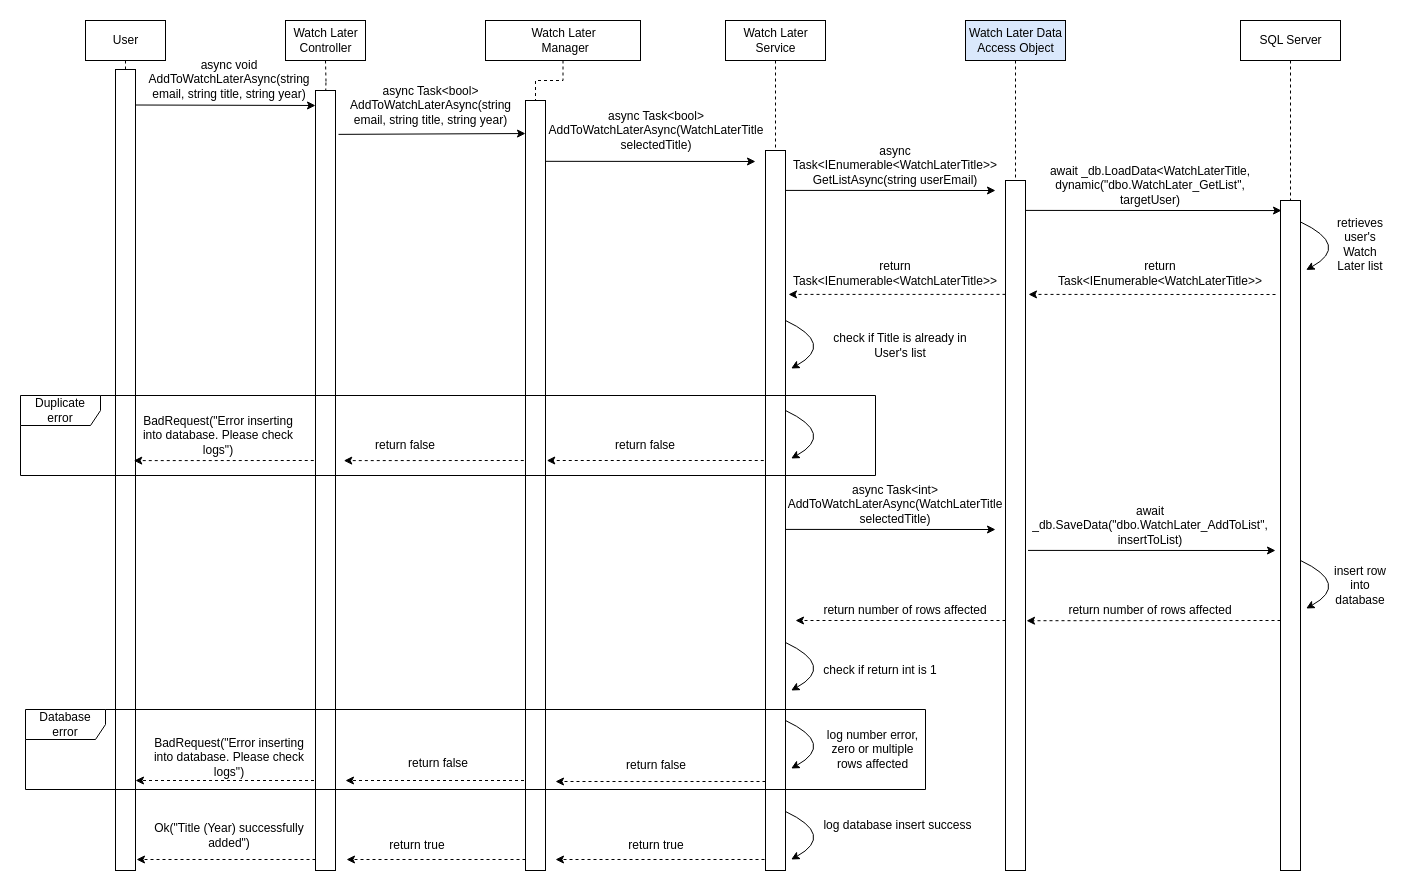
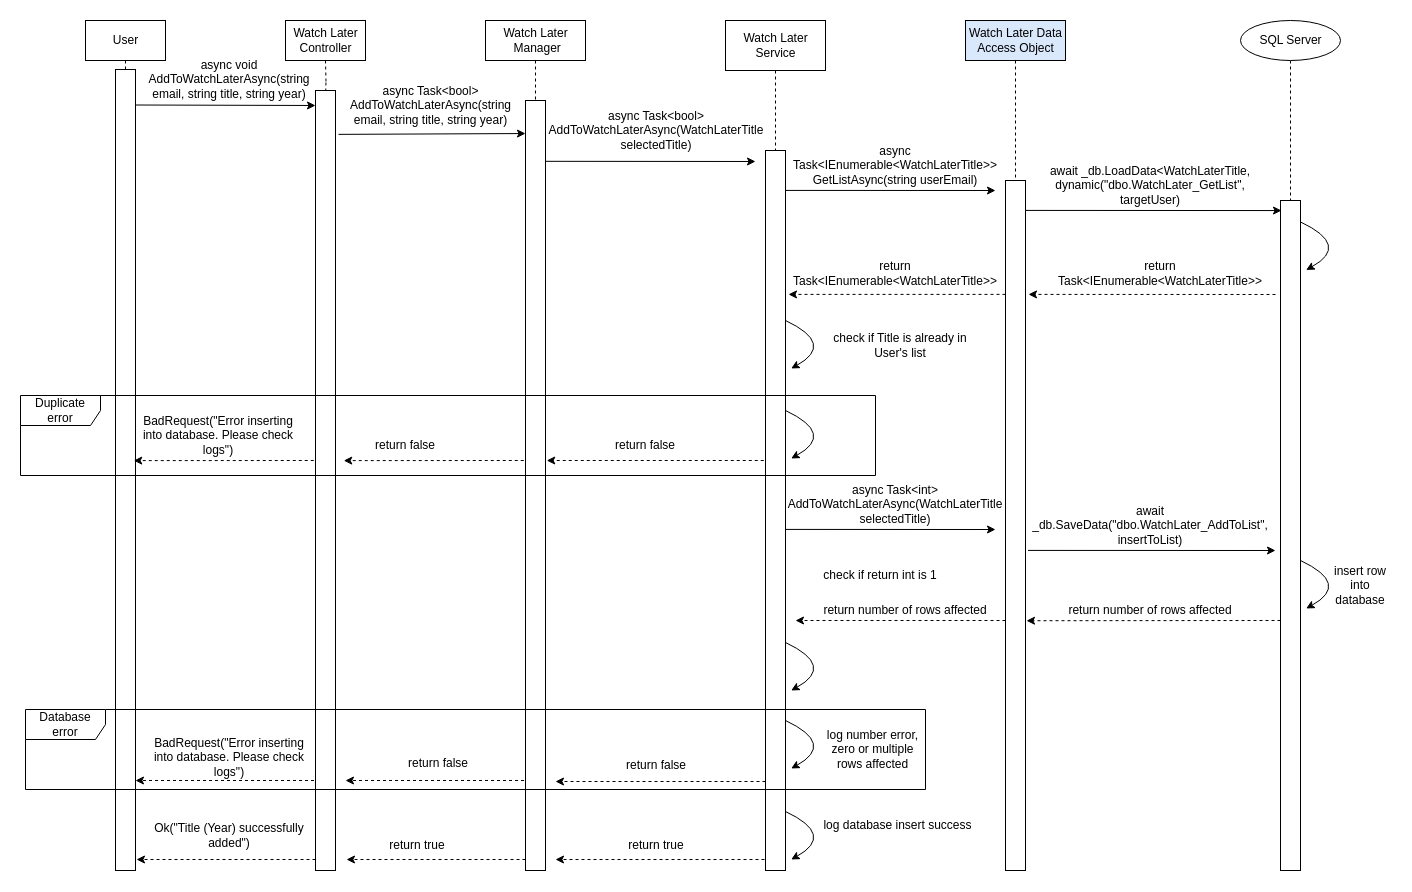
- <mxCell id="5" value="&lt;div&gt;Watch Later&lt;/div&gt;&lt;div&gt;&amp;nbsp;Manager&lt;/div&gt;" style="html=1;" parent="1" vertex="1"><mxGeometry x="485" y="20" width="155" height="40" as="geometry" /></mxCell>
+ <mxCell id="5" value="&lt;div&gt;Watch Later&lt;/div&gt;&lt;div&gt;&amp;nbsp;Manager&lt;/div&gt;" style="html=1;" parent="1" vertex="1"><mxGeometry x="485" y="20" width="100" height="40" as="geometry" /></mxCell>
- <mxCell id="10" value="&lt;div&gt;Watch Later&lt;br&gt;&lt;/div&gt;&lt;div&gt;Service&lt;br&gt;&lt;/div&gt;" style="html=1;" parent="1" vertex="1"><mxGeometry x="725" y="20" width="100" height="40" as="geometry" /></mxCell>
+ <mxCell id="10" value="&lt;div&gt;Watch Later&lt;br&gt;&lt;/div&gt;&lt;div&gt;Service&lt;br&gt;&lt;/div&gt;" style="html=1;" parent="1" vertex="1"><mxGeometry x="725" y="20" width="100" height="50" as="geometry" /></mxCell>
- <mxCell id="20" value="SQL Server" style="html=1;" parent="1" vertex="1"><mxGeometry x="1240" y="20" width="100" height="40" as="geometry" /></mxCell>
+ <mxCell id="20" value="SQL Server" style="ellipse;html=1;" parent="1" vertex="1"><mxGeometry x="1240" y="20" width="100" height="40" as="geometry" /></mxCell>
- <mxCell id="42" value="retrieves user's Watch Later list" style="text;html=1;strokeColor=none;fillColor=none;align=center;verticalAlign=middle;whiteSpace=wrap;rounded=0;" parent="1" vertex="1"><mxGeometry x="1330" y="219.44" width="60" height="50" as="geometry" /></mxCell>
- <mxCell id="49" value="check if return int is 1" style="text;html=1;strokeColor=none;fillColor=none;align=center;verticalAlign=middle;whiteSpace=wrap;rounded=0;" vertex="1" parent="1"><mxGeometry x="815" y="660" width="130" height="20" as="geometry" /></mxCell>
+ <mxCell id="49" value="check if return int is 1" style="text;html=1;strokeColor=none;fillColor=none;align=center;verticalAlign=middle;whiteSpace=wrap;rounded=0;" vertex="1" parent="1"><mxGeometry x="815" y="565" width="130" height="20" as="geometry" /></mxCell>
